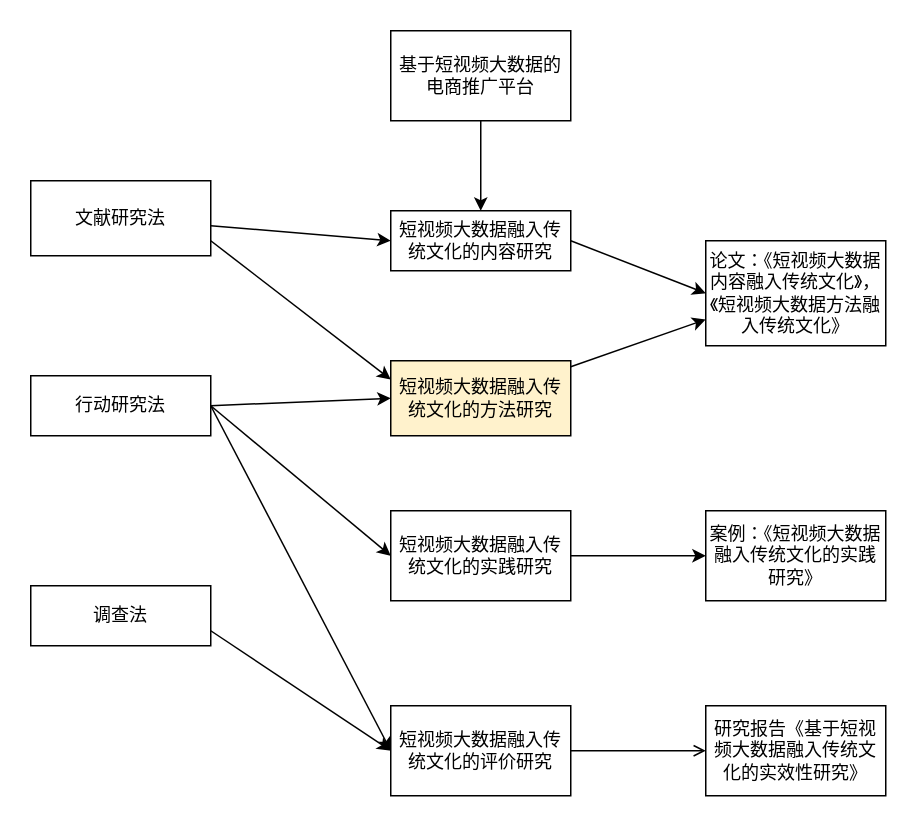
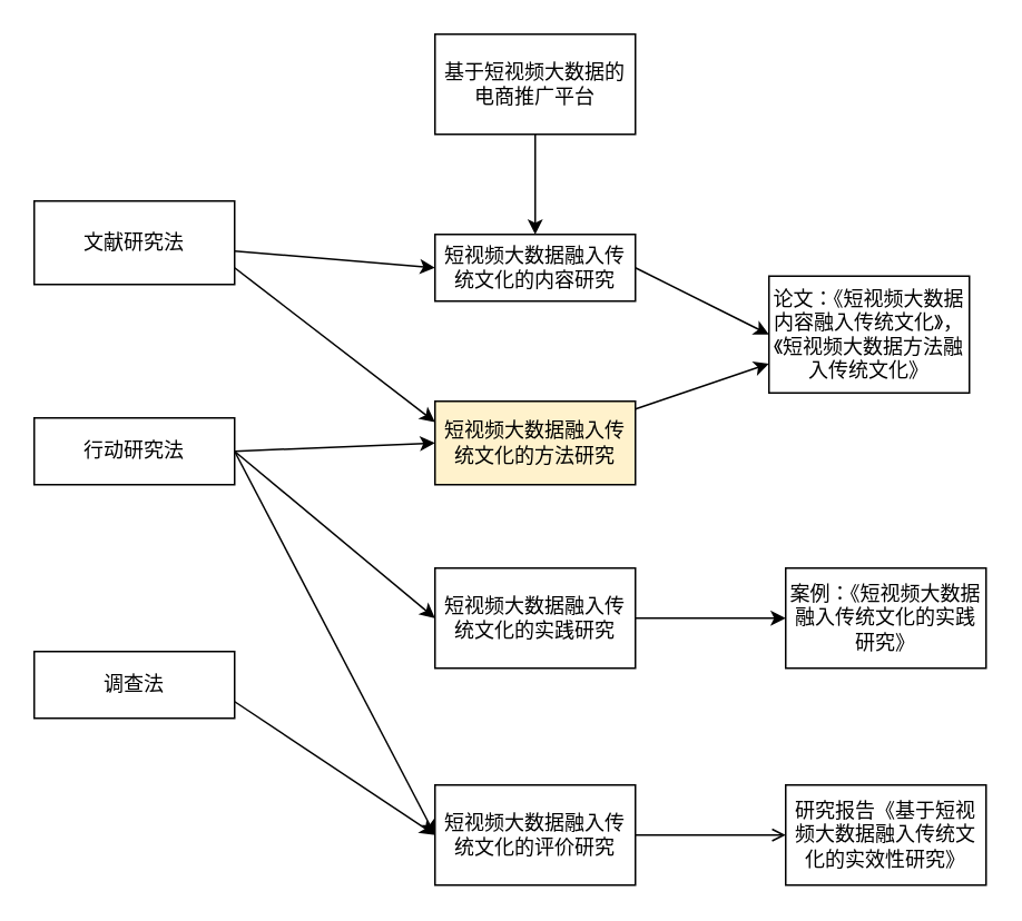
- <mxCell id="17" value="论文：《短视频大数据内容融入传统文化》，《短视频大数据方法融入传统文化》" style="rounded=0;whiteSpace=wrap;html=1;" parent="1" vertex="1"><mxGeometry x="470" y="160" width="120" height="70" as="geometry" /></mxCell>
+ <mxCell id="17" value="论文：《短视频大数据内容融入传统文化》，《短视频大数据方法融入传统文化》" style="rounded=0;whiteSpace=wrap;html=1;" parent="1" vertex="1"><mxGeometry x="460" y="165" width="120" height="70" as="geometry" /></mxCell>
